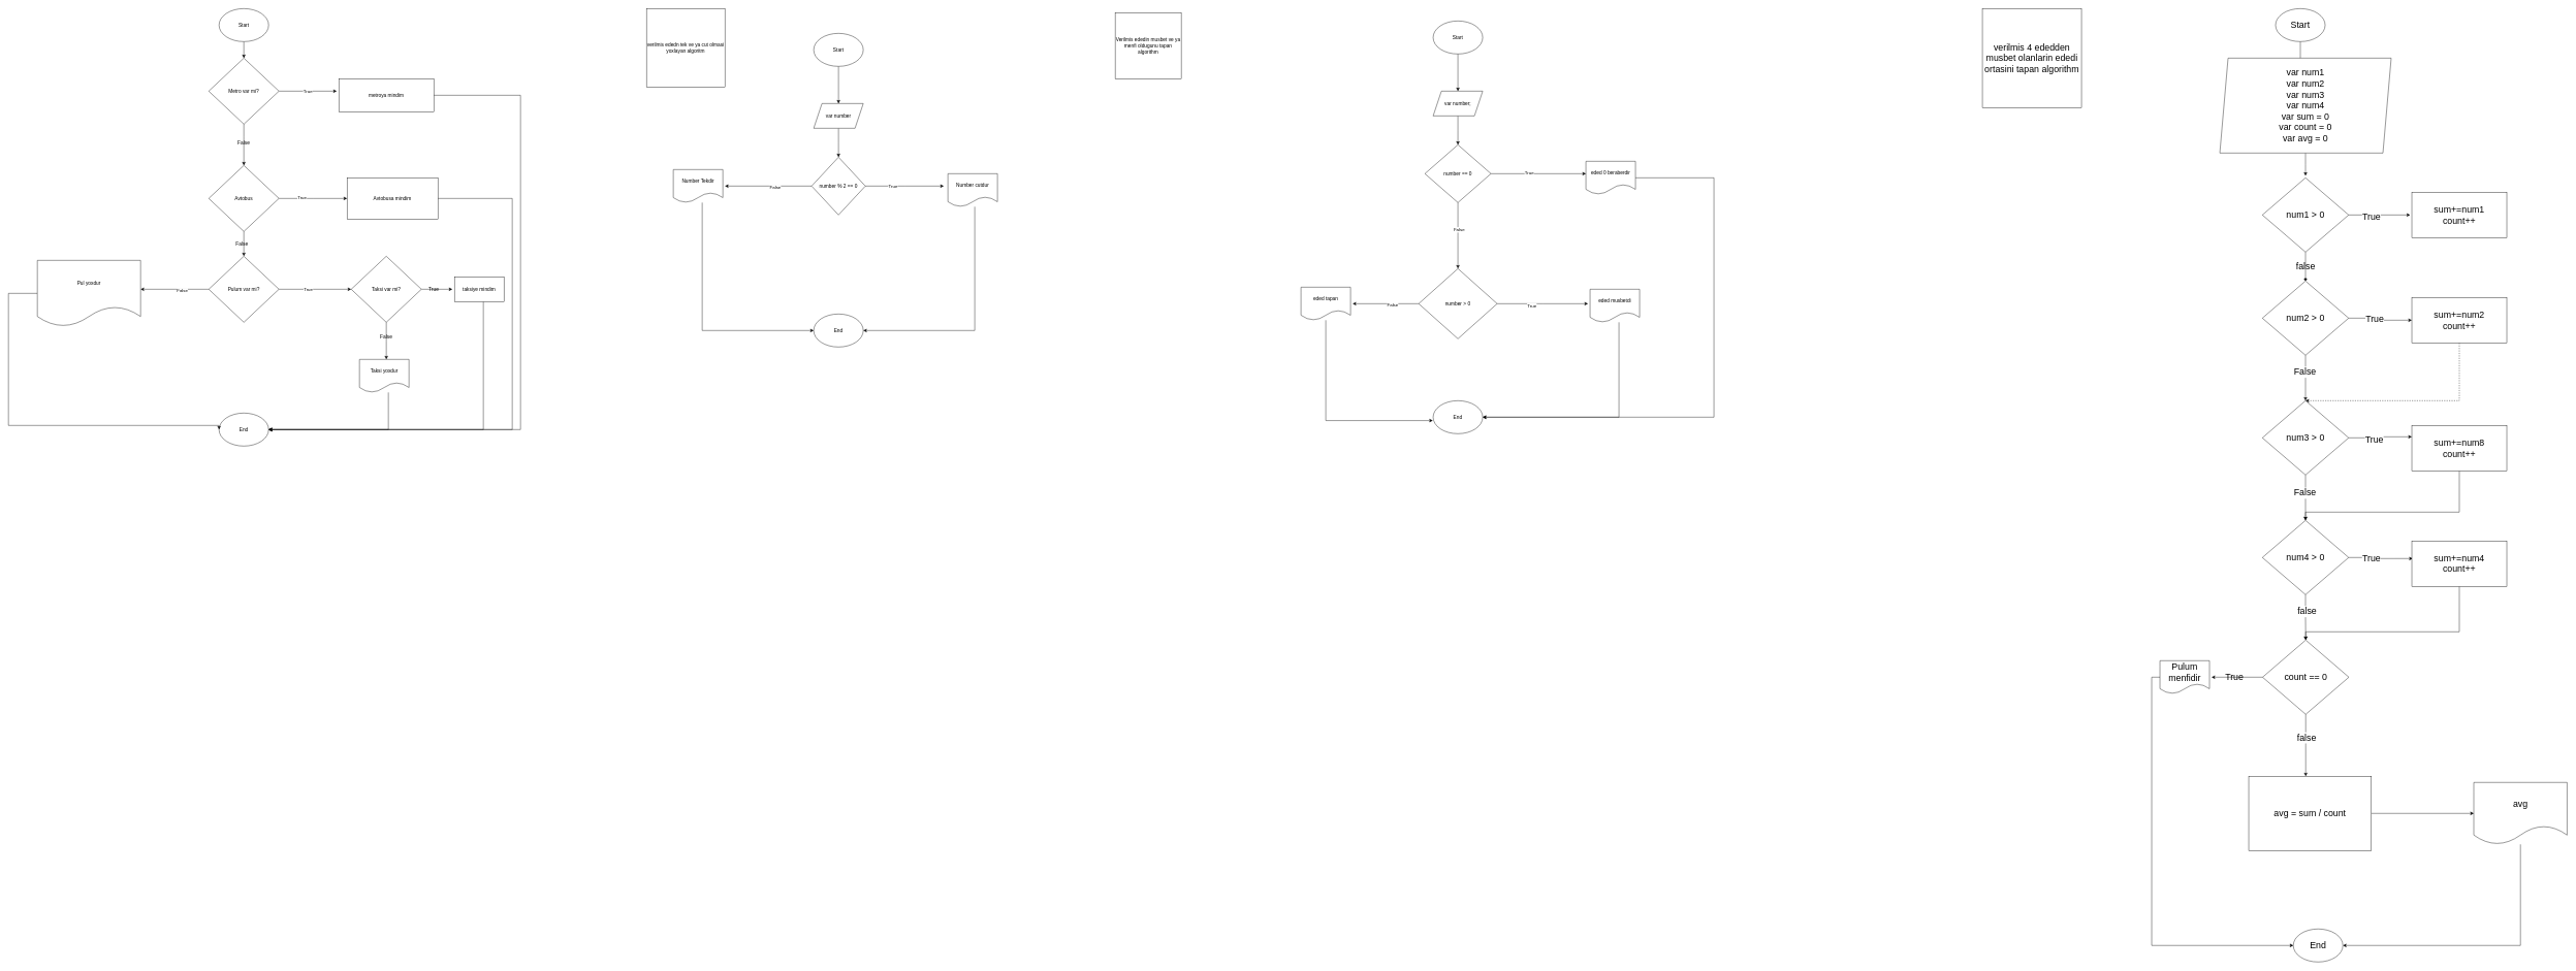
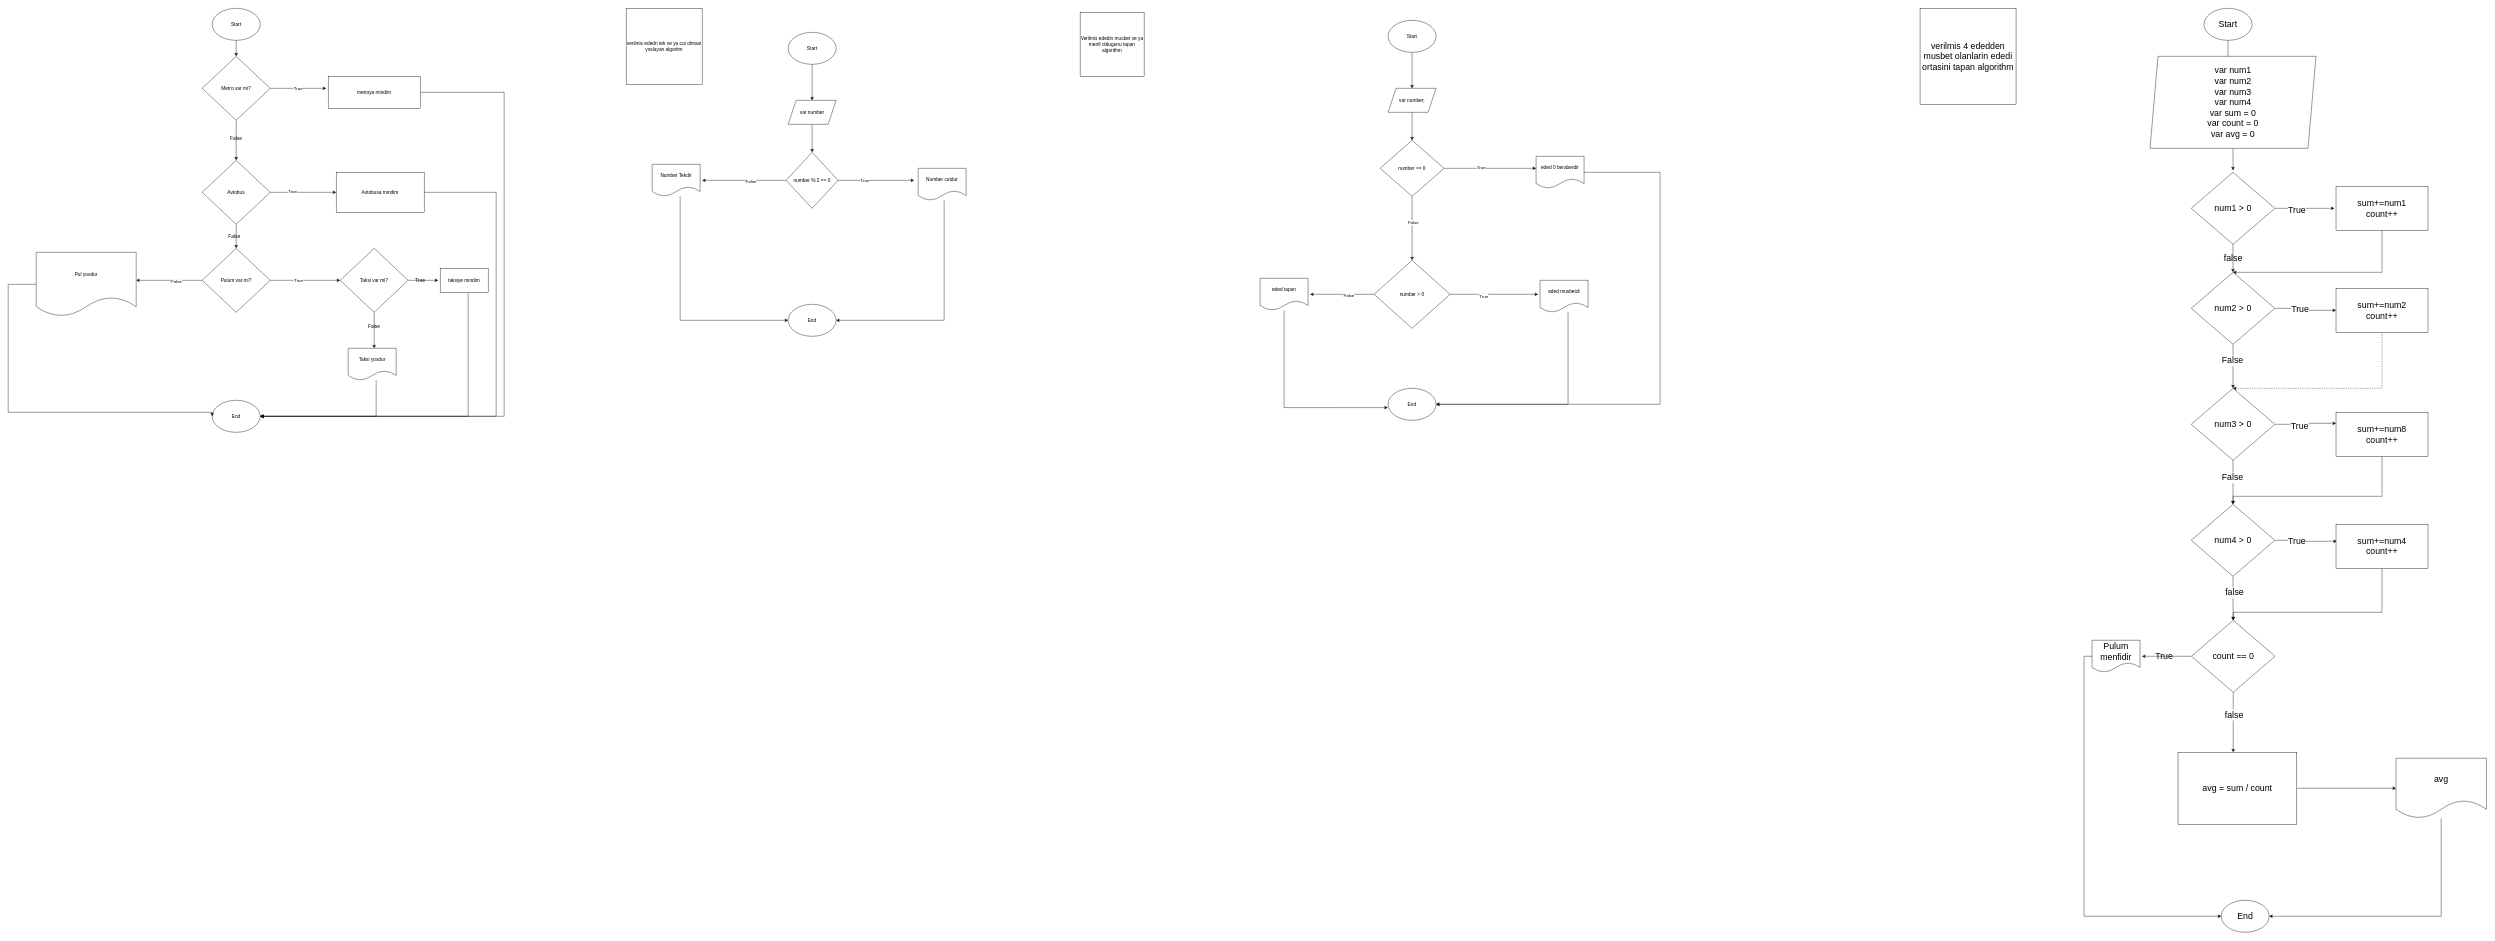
- <mxCell id="78" style="edgeStyle=orthogonalEdgeStyle;rounded=0;orthogonalLoop=1;jettySize=auto;html=1;fontSize=22;endArrow=diamond;" edge="1" parent="1" source="79" target="86"><mxGeometry relative="1" as="geometry" /></mxCell>
+ <mxCell id="78" style="edgeStyle=orthogonalEdgeStyle;rounded=0;orthogonalLoop=1;jettySize=auto;html=1;fontSize=22;" edge="1" parent="1" source="79" target="86"><mxGeometry relative="1" as="geometry" /></mxCell>
+ <mxCell id="80" style="edgeStyle=orthogonalEdgeStyle;rounded=0;orthogonalLoop=1;jettySize=auto;html=1;entryX=0.5;entryY=0;entryDx=0;entryDy=0;fontSize=22;" edge="1" parent="1" source="81" target="86"><mxGeometry relative="1" as="geometry"><Array as="points"><mxPoint x="5955" y="680" /></Array></mxGeometry></mxCell>
